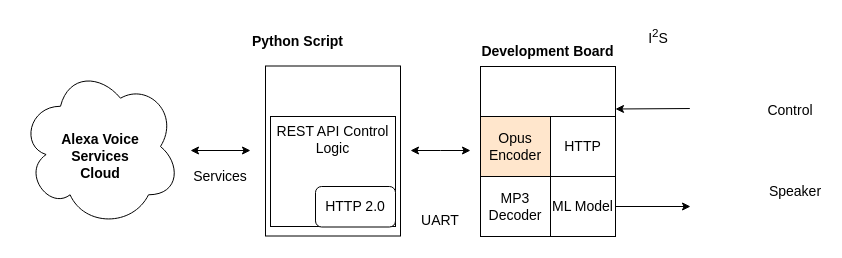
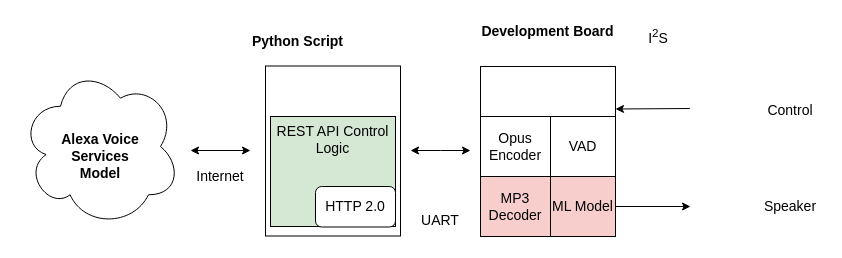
- <mxCell id="11" value="&lt;b&gt;Development Board&lt;/b&gt;" style="text;html=1;strokeColor=none;fillColor=none;align=center;verticalAlign=middle;whiteSpace=wrap;rounded=0;fontSize=14;" vertex="1" parent="1"><mxGeometry x="480" y="35.5" width="135" height="30" as="geometry" /></mxCell>
+ <mxCell id="11" value="&lt;b&gt;Development Board&lt;/b&gt;" style="text;html=1;strokeColor=none;fillColor=none;align=center;verticalAlign=middle;whiteSpace=wrap;rounded=0;fontSize=14;" vertex="1" parent="1"><mxGeometry x="480" y="15.5" width="135" height="30" as="geometry" /></mxCell>
- <mxCell id="20" value="Opus Encoder" style="rounded=0;whiteSpace=wrap;html=1;fontSize=14;fillColor=#ffe6cc;" vertex="1" parent="1"><mxGeometry x="480" y="116" width="70" height="60" as="geometry" /></mxCell>
+ <mxCell id="20" value="Opus Encoder" style="rounded=0;whiteSpace=wrap;html=1;fontSize=14;" vertex="1" parent="1"><mxGeometry x="480" y="116" width="70" height="60" as="geometry" /></mxCell>
- <mxCell id="22" value="HTTP" style="rounded=0;whiteSpace=wrap;html=1;fontSize=14;" vertex="1" parent="1"><mxGeometry x="550" y="116" width="65" height="60" as="geometry" /></mxCell>
+ <mxCell id="22" value="VAD" style="rounded=0;whiteSpace=wrap;html=1;fontSize=14;" vertex="1" parent="1"><mxGeometry x="550" y="116" width="65" height="60" as="geometry" /></mxCell>
- <mxCell id="8" value="&lt;font style=&quot;font-size: 14px;&quot;&gt;&lt;b&gt;Alexa Voice Services Cloud&lt;/b&gt;&lt;/font&gt;" style="text;html=1;strokeColor=none;fillColor=none;align=center;verticalAlign=middle;whiteSpace=wrap;rounded=0;" vertex="1" parent="1"><mxGeometry x="50" y="120.5" width="100" height="70" as="geometry" /></mxCell>
+ <mxCell id="8" value="&lt;font style=&quot;font-size: 14px;&quot;&gt;&lt;b&gt;Alexa Voice Services Model&lt;/b&gt;&lt;/font&gt;" style="text;html=1;strokeColor=none;fillColor=none;align=center;verticalAlign=middle;whiteSpace=wrap;rounded=0;" vertex="1" parent="1"><mxGeometry x="50" y="120.5" width="100" height="70" as="geometry" /></mxCell>
- <mxCell id="23" value="REST API Control Logic" style="rounded=0;whiteSpace=wrap;html=1;fontSize=14;verticalAlign=top;" vertex="1" parent="1"><mxGeometry x="270" y="116" width="125" height="110" as="geometry" /></mxCell>
+ <mxCell id="23" value="REST API Control Logic" style="rounded=0;whiteSpace=wrap;html=1;fontSize=14;verticalAlign=top;fillColor=#d5e8d4;" vertex="1" parent="1"><mxGeometry x="270" y="116" width="125" height="110" as="geometry" /></mxCell>
- <mxCell id="12" value="Services" style="text;html=1;strokeColor=none;fillColor=none;align=center;verticalAlign=middle;whiteSpace=wrap;rounded=0;fontSize=14;" vertex="1" parent="1"><mxGeometry x="190" y="161" width="60" height="30" as="geometry" /></mxCell>
+ <mxCell id="12" value="Internet" style="text;html=1;strokeColor=none;fillColor=none;align=center;verticalAlign=middle;whiteSpace=wrap;rounded=0;fontSize=14;" vertex="1" parent="1"><mxGeometry x="190" y="161" width="60" height="30" as="geometry" /></mxCell>
- <mxCell id="19" value="Speaker" style="text;html=1;strokeColor=none;fillColor=none;align=center;verticalAlign=middle;whiteSpace=wrap;rounded=0;fontSize=14;" vertex="1" parent="1"><mxGeometry x="765" y="176" width="60" height="30" as="geometry" /></mxCell>
+ <mxCell id="19" value="Speaker" style="text;html=1;strokeColor=none;fillColor=none;align=center;verticalAlign=middle;whiteSpace=wrap;rounded=0;fontSize=14;" vertex="1" parent="1"><mxGeometry x="760" y="191" width="60" height="30" as="geometry" /></mxCell>
- <mxCell id="21" value="MP3&lt;br&gt;Decoder" style="rounded=0;whiteSpace=wrap;html=1;fontSize=14;" vertex="1" parent="1"><mxGeometry x="480" y="176" width="70" height="60" as="geometry" /></mxCell>
+ <mxCell id="21" value="MP3&lt;br&gt;Decoder" style="rounded=0;whiteSpace=wrap;html=1;fontSize=14;fillColor=#f8cecc;" vertex="1" parent="1"><mxGeometry x="480" y="176" width="70" height="60" as="geometry" /></mxCell>
- <mxCell id="17" value="ML Model" style="rounded=0;whiteSpace=wrap;html=1;fontSize=14;" vertex="1" parent="1"><mxGeometry x="550" y="176" width="65" height="60" as="geometry" /></mxCell>
+ <mxCell id="17" value="ML Model" style="rounded=0;whiteSpace=wrap;html=1;fontSize=14;fillColor=#f8cecc;" vertex="1" parent="1"><mxGeometry x="550" y="176" width="65" height="60" as="geometry" /></mxCell>
